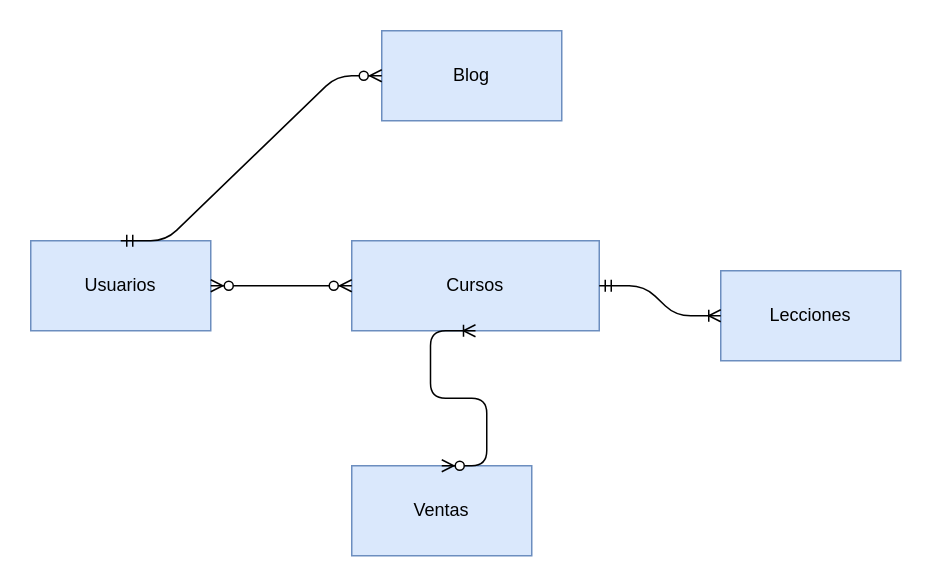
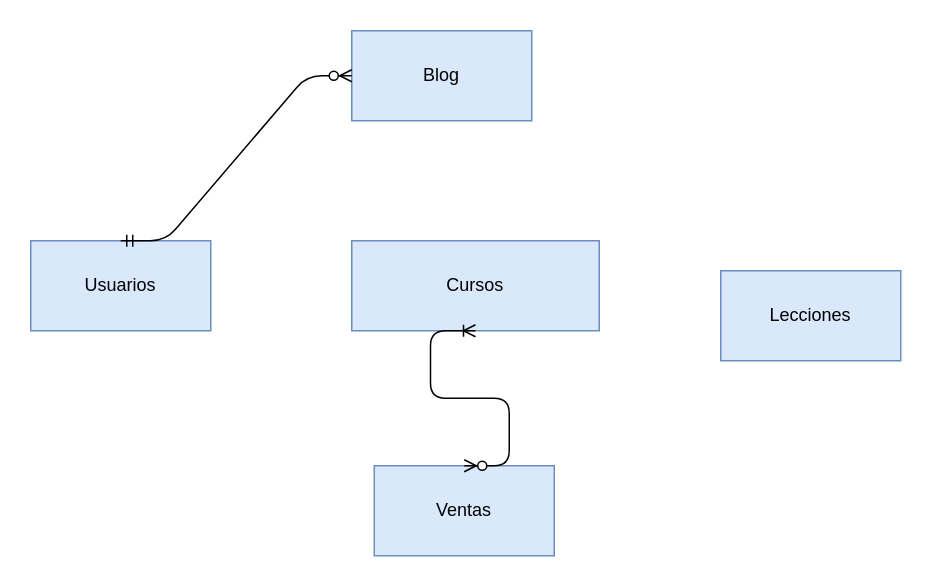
- <mxCell id="6" value="Blog" style="rounded=0;whiteSpace=wrap;html=1;fillColor=#dae8fc;strokeColor=#6c8ebf;" vertex="1" parent="1"><mxGeometry x="254" y="20" width="120" height="60" as="geometry" /></mxCell>
+ <mxCell id="6" value="Blog" style="rounded=0;whiteSpace=wrap;html=1;fillColor=#dae8fc;strokeColor=#6c8ebf;" vertex="1" parent="1"><mxGeometry x="234" y="20" width="120" height="60" as="geometry" /></mxCell>
- <mxCell id="7" value="" style="edgeStyle=entityRelationEdgeStyle;fontSize=12;html=1;endArrow=ERzeroToMany;endFill=1;startArrow=ERzeroToMany;exitX=1;exitY=0.5;exitDx=0;exitDy=0;entryX=0;entryY=0.5;entryDx=0;entryDy=0;" edge="1" parent="1" source="2" target="3"><mxGeometry width="100" height="100" relative="1" as="geometry"><mxPoint x="300" y="240" as="sourcePoint" /><mxPoint x="400" y="140" as="targetPoint" /></mxGeometry></mxCell>
- <mxCell id="8" value="" style="edgeStyle=entityRelationEdgeStyle;fontSize=12;html=1;endArrow=ERoneToMany;startArrow=ERmandOne;entryX=0;entryY=0.5;entryDx=0;entryDy=0;exitX=1;exitY=0.5;exitDx=0;exitDy=0;" edge="1" parent="1" source="3" target="5"><mxGeometry width="100" height="100" relative="1" as="geometry"><mxPoint x="260" y="240" as="sourcePoint" /><mxPoint x="360" y="140" as="targetPoint" /></mxGeometry></mxCell>
- <mxCell id="4" value="Ventas" style="rounded=0;whiteSpace=wrap;html=1;fillColor=#dae8fc;strokeColor=#6c8ebf;" vertex="1" parent="1"><mxGeometry x="234" y="310" width="120" height="60" as="geometry" /></mxCell>
+ <mxCell id="4" value="Ventas" style="rounded=0;whiteSpace=wrap;html=1;fillColor=#dae8fc;strokeColor=#6c8ebf;" vertex="1" parent="1"><mxGeometry x="249" y="310" width="120" height="60" as="geometry" /></mxCell>
